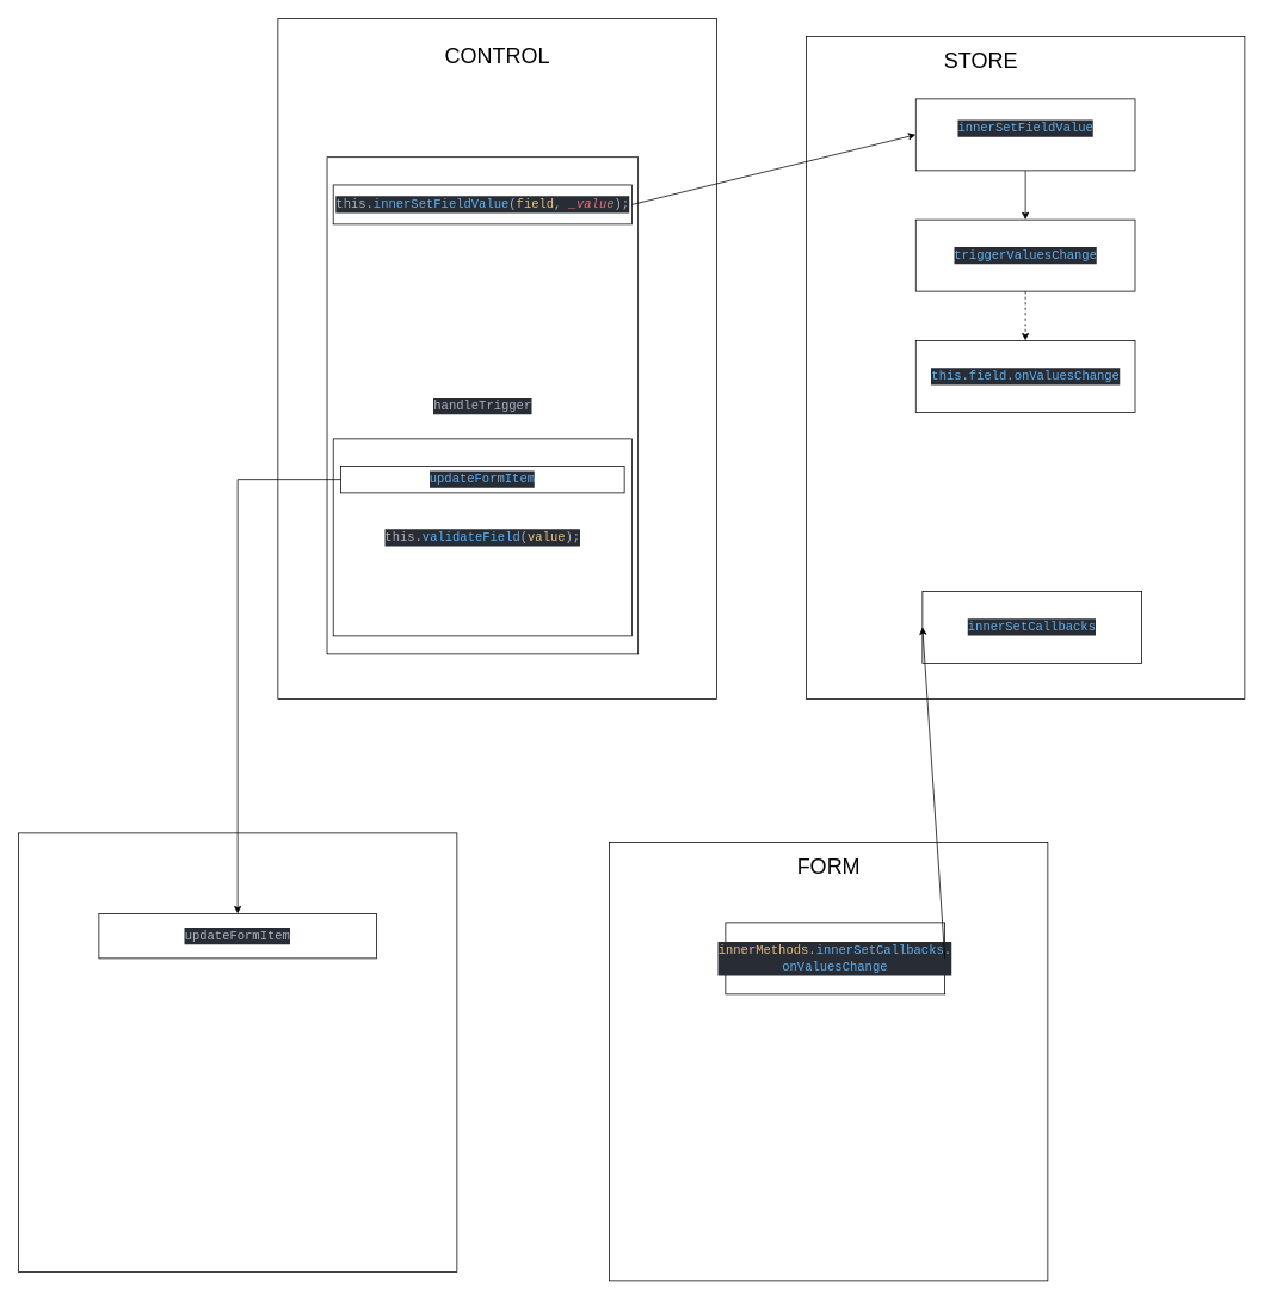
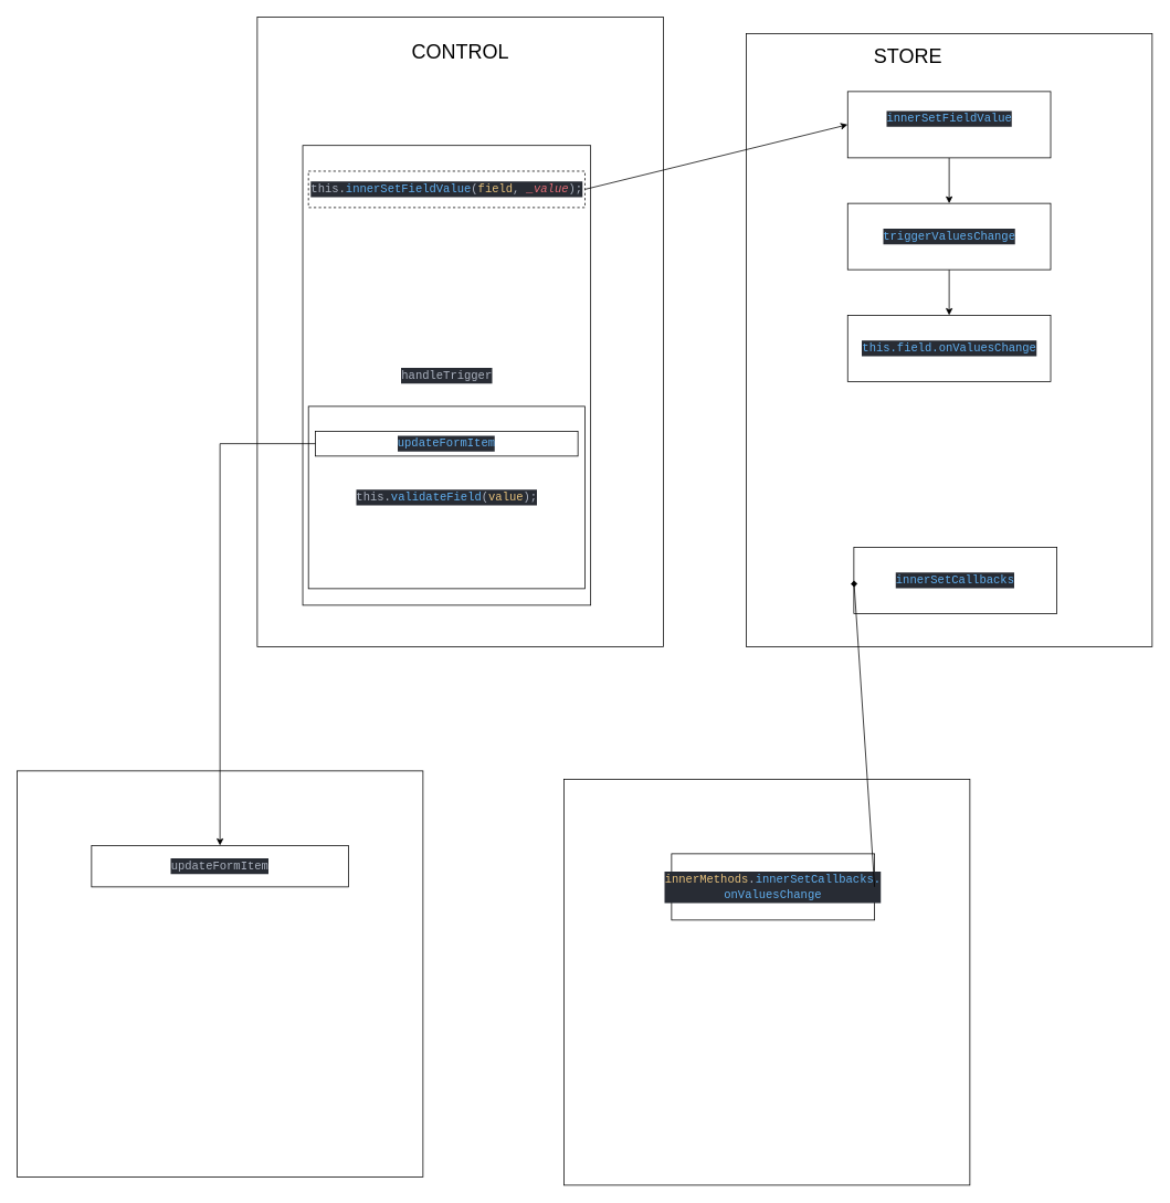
- <mxCell id="10" value="&lt;div style=&quot;color: rgb(171, 178, 191); background-color: rgb(40, 44, 52); font-family: Consolas, &amp;quot;Courier New&amp;quot;, monospace; font-size: 14px; line-height: 19px;&quot;&gt;&lt;div style=&quot;line-height: 19px;&quot;&gt;&lt;div style=&quot;line-height: 19px;&quot;&gt;&lt;div style=&quot;line-height: 19px;&quot;&gt;this.&lt;span style=&quot;color: #61afef;&quot;&gt;innerSetFieldValue&lt;/span&gt;(&lt;span style=&quot;color: #e5c07b;&quot;&gt;field&lt;/span&gt;, &lt;span style=&quot;color: #e06c75;font-style: italic;&quot;&gt;_value&lt;/span&gt;);&lt;/div&gt;&lt;/div&gt;&lt;/div&gt;&lt;/div&gt;" style="rounded=0;whiteSpace=wrap;html=1;strokeColor=default;fontFamily=Helvetica;fontSize=12;fontColor=default;fillColor=default;" parent="6" vertex="1"><mxGeometry x="61.75" y="186.12" width="333.75" height="43.88" as="geometry" /></mxCell>
+ <mxCell id="10" value="&lt;div style=&quot;color: rgb(171, 178, 191); background-color: rgb(40, 44, 52); font-family: Consolas, &amp;quot;Courier New&amp;quot;, monospace; font-size: 14px; line-height: 19px;&quot;&gt;&lt;div style=&quot;line-height: 19px;&quot;&gt;&lt;div style=&quot;line-height: 19px;&quot;&gt;&lt;div style=&quot;line-height: 19px;&quot;&gt;this.&lt;span style=&quot;color: #61afef;&quot;&gt;innerSetFieldValue&lt;/span&gt;(&lt;span style=&quot;color: #e5c07b;&quot;&gt;field&lt;/span&gt;, &lt;span style=&quot;color: #e06c75;font-style: italic;&quot;&gt;_value&lt;/span&gt;);&lt;/div&gt;&lt;/div&gt;&lt;/div&gt;&lt;/div&gt;" style="rounded=0;whiteSpace=wrap;html=1;strokeColor=default;fontFamily=Helvetica;fontSize=12;fontColor=default;fillColor=default;dashed=1;" parent="6" vertex="1"><mxGeometry x="61.75" y="186.12" width="333.75" height="43.88" as="geometry" /></mxCell>
- <mxCell id="19" style="edgeStyle=none;html=1;exitX=0.5;exitY=1;exitDx=0;exitDy=0;fontFamily=Helvetica;fontSize=24;fontColor=default;dashed=1;" parent="13" source="20" target="22" edge="1"><mxGeometry relative="1" as="geometry" /></mxCell>
+ <mxCell id="19" style="edgeStyle=none;html=1;exitX=0.5;exitY=1;exitDx=0;exitDy=0;fontFamily=Helvetica;fontSize=24;fontColor=default;" parent="13" source="20" target="22" edge="1"><mxGeometry relative="1" as="geometry" /></mxCell>
- <mxCell id="24" style="edgeStyle=none;html=1;exitX=1;exitY=0.5;exitDx=0;exitDy=0;entryX=0;entryY=0.5;entryDx=0;entryDy=0;fontFamily=Helvetica;fontSize=24;fontColor=default;" parent="1" source="5" target="21" edge="1"><mxGeometry relative="1" as="geometry" /></mxCell>
+ <mxCell id="24" style="edgeStyle=none;html=1;exitX=1;exitY=0.5;exitDx=0;exitDy=0;entryX=0;entryY=0.5;entryDx=0;entryDy=0;fontFamily=Helvetica;fontSize=24;fontColor=default;endArrow=diamond;" parent="1" source="5" target="21" edge="1"><mxGeometry relative="1" as="geometry" /></mxCell>
- <mxCell id="4" value="&lt;span style=&quot;font-size: 24px;&quot;&gt;FORM&lt;br&gt;&lt;/span&gt;" style="text;html=1;strokeColor=none;fillColor=none;align=center;verticalAlign=middle;whiteSpace=wrap;rounded=0;fontFamily=Helvetica;fontSize=12;fontColor=default;" parent="2" vertex="1"><mxGeometry x="183.75" y="15.718" width="122.5" height="23.578" as="geometry" /></mxCell>
